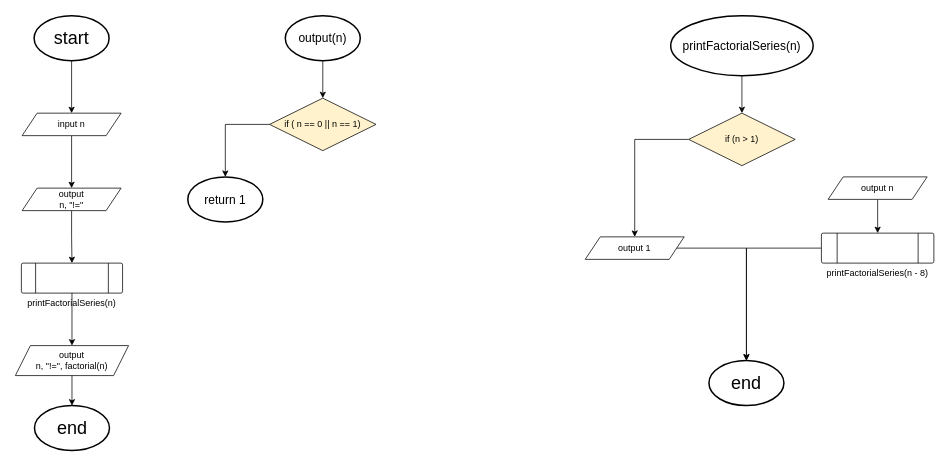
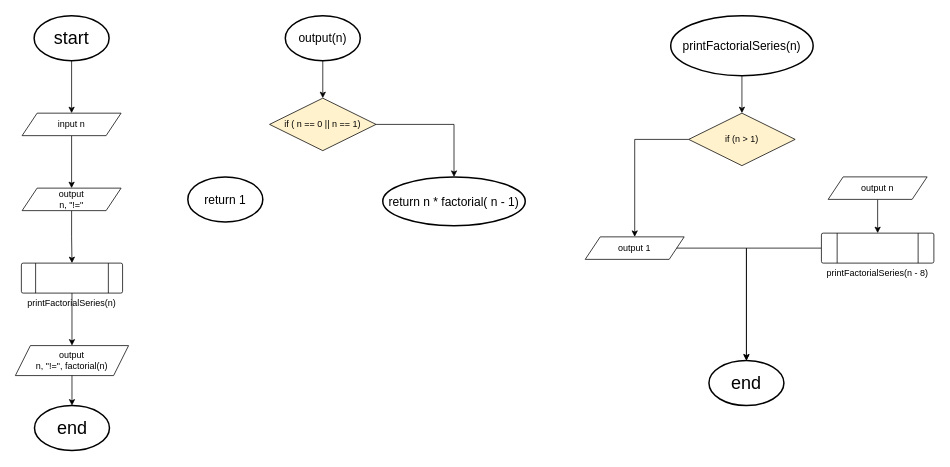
+ <mxCell id="21" style="edgeStyle=orthogonalEdgeStyle;rounded=0;orthogonalLoop=1;jettySize=auto;html=1;entryX=0.5;entryY=0;entryDx=0;entryDy=0;entryPerimeter=0;" edge="1" parent="1" source="17" target="20"><mxGeometry relative="1" as="geometry" /></mxCell>
- <mxCell id="19" style="edgeStyle=orthogonalEdgeStyle;rounded=0;orthogonalLoop=1;jettySize=auto;html=1;entryX=0.5;entryY=0;entryDx=0;entryDy=0;entryPerimeter=0;" edge="1" parent="1" source="17" target="18"><mxGeometry relative="1" as="geometry" /></mxCell>
+ <mxCell id="20" value="&lt;font style=&quot;font-size: 16px;&quot;&gt;return n * factorial( n - 1)&lt;/font&gt;" style="strokeWidth=2;html=1;shape=mxgraph.flowchart.start_1;whiteSpace=wrap;" vertex="1" parent="1"><mxGeometry x="510" y="235" width="190" height="65" as="geometry" /></mxCell>
